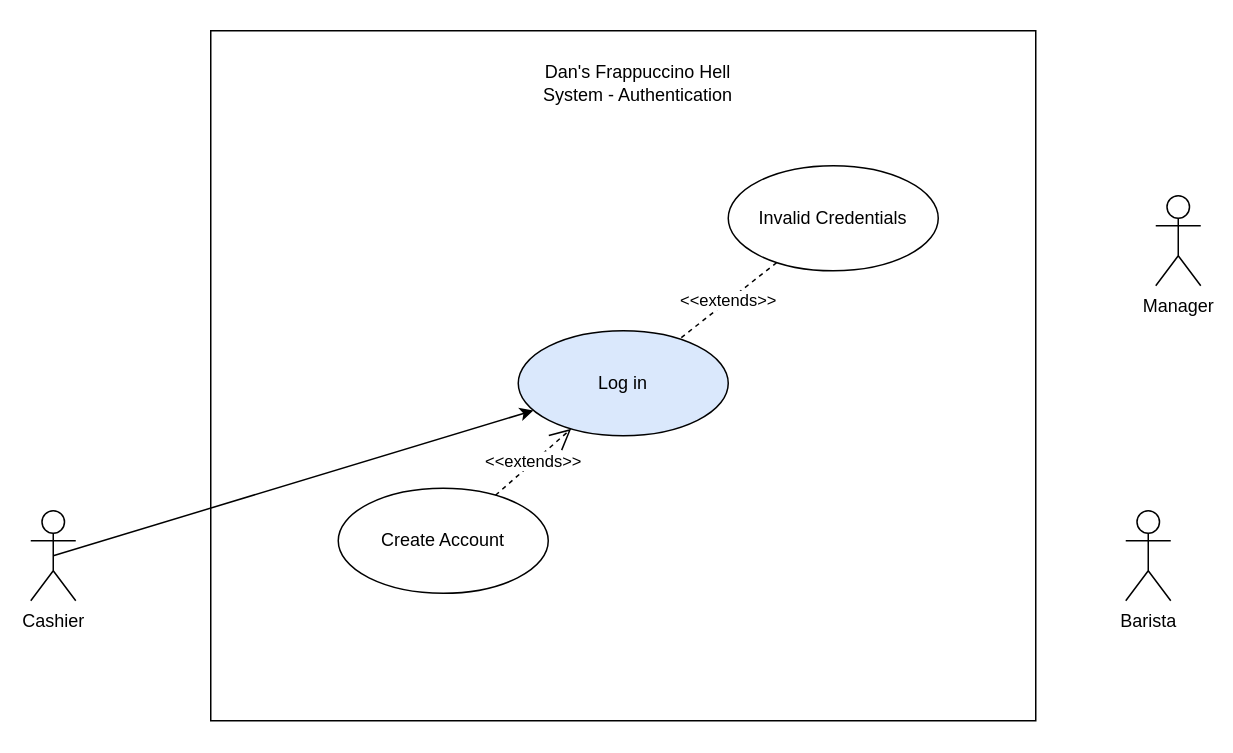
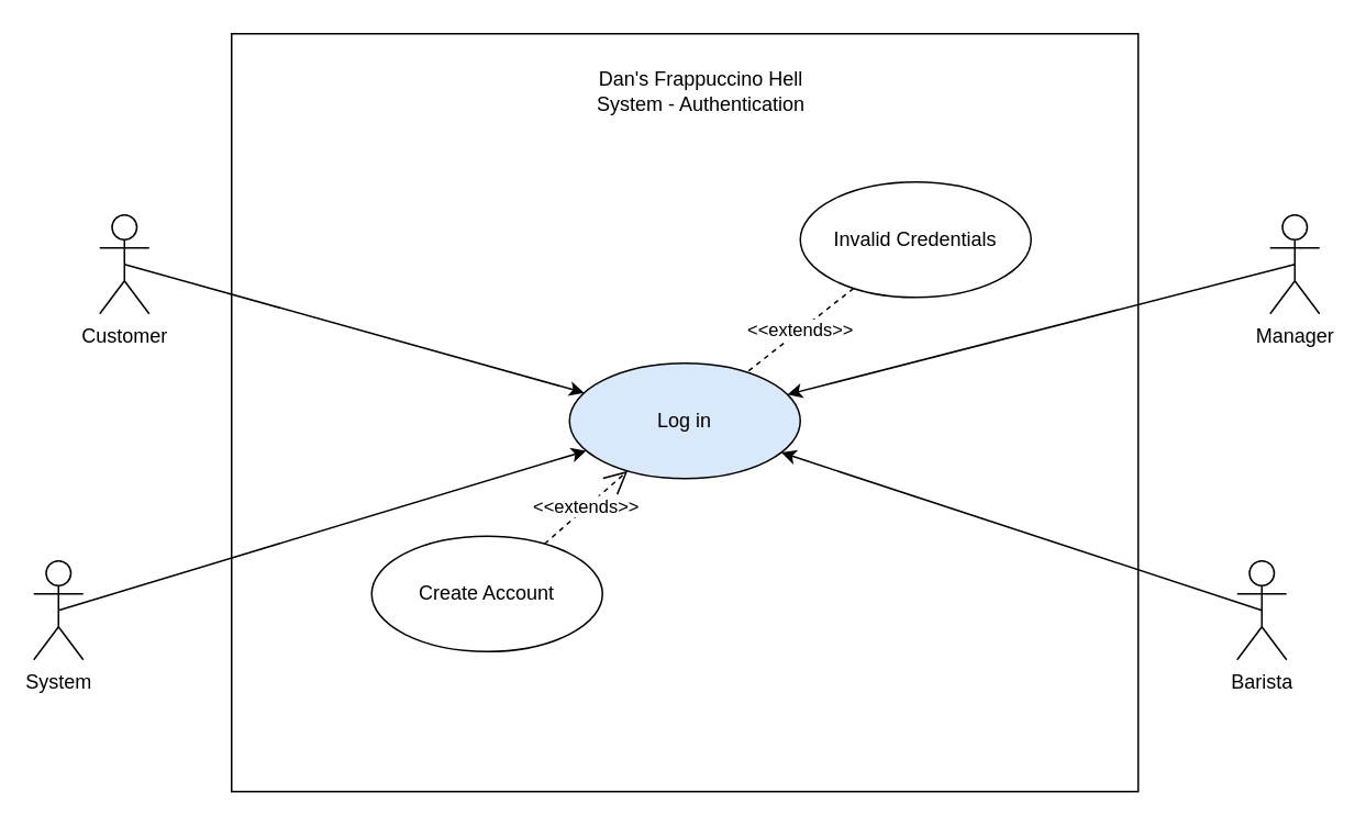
+ <mxCell id="4" value="Customer" style="shape=umlActor;verticalLabelPosition=bottom;verticalAlign=top;html=1;outlineConnect=0;" parent="1" vertex="1"><mxGeometry x="60" y="130" width="30" height="60" as="geometry" /></mxCell>
+ <mxCell id="3" style="edgeStyle=none;html=1;exitX=0.5;exitY=0.5;exitDx=0;exitDy=0;exitPerimeter=0;" parent="1" source="4" target="11" edge="1"><mxGeometry relative="1" as="geometry" /></mxCell>
+ <mxCell id="7" style="edgeStyle=none;html=1;exitX=0.5;exitY=0.5;exitDx=0;exitDy=0;exitPerimeter=0;" parent="1" source="8" target="11" edge="1"><mxGeometry relative="1" as="geometry" /></mxCell>
+ <mxCell id="9" style="edgeStyle=none;html=1;exitX=0.5;exitY=0.5;exitDx=0;exitDy=0;exitPerimeter=0;" parent="1" source="10" target="11" edge="1"><mxGeometry relative="1" as="geometry" /></mxCell>
- <mxCell id="6" value="Cashier" style="shape=umlActor;verticalLabelPosition=bottom;verticalAlign=top;html=1;outlineConnect=0;" parent="1" vertex="1"><mxGeometry x="20" y="340" width="30" height="60" as="geometry" /></mxCell>
+ <mxCell id="6" value="System" style="shape=umlActor;verticalLabelPosition=bottom;verticalAlign=top;html=1;outlineConnect=0;" parent="1" vertex="1"><mxGeometry x="20" y="340" width="30" height="60" as="geometry" /></mxCell>
